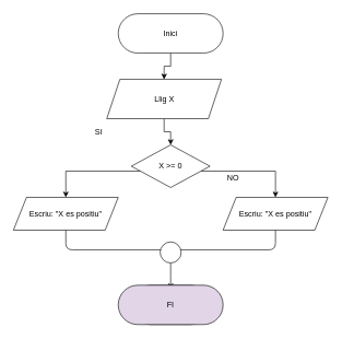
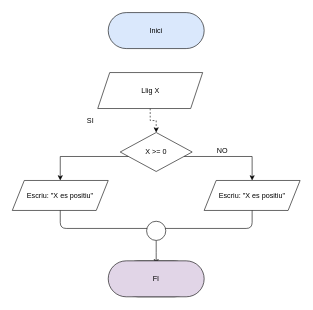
- <mxCell id="3" value="Inici" style="rounded=1;whiteSpace=wrap;html=1;arcSize=50;" vertex="1" parent="1"><mxGeometry x="180" width="160" height="60" as="geometry" y="20" /></mxCell>
+ <mxCell id="3" value="Inici" style="rounded=1;whiteSpace=wrap;html=1;arcSize=50;fillColor=#dae8fc;" vertex="1" parent="1"><mxGeometry x="180" width="160" height="60" as="geometry" y="20" /></mxCell>
- <mxCell id="2" style="edgeStyle=orthogonalEdgeStyle;rounded=0;orthogonalLoop=1;jettySize=auto;html=1;" edge="1" parent="1" source="3" target="5"><mxGeometry relative="1" as="geometry"><mxPoint x="260" y="140" as="targetPoint" /></mxGeometry></mxCell>
- <mxCell id="4" style="edgeStyle=orthogonalEdgeStyle;rounded=0;orthogonalLoop=1;jettySize=auto;html=1;" edge="1" parent="1" source="5" target="8"><mxGeometry relative="1" as="geometry"><mxPoint x="260" y="230" as="targetPoint" /></mxGeometry></mxCell>
+ <mxCell id="4" style="edgeStyle=orthogonalEdgeStyle;rounded=0;orthogonalLoop=1;jettySize=auto;html=1;dashed=1;" edge="1" parent="1" source="5" target="8"><mxGeometry relative="1" as="geometry"><mxPoint x="260" y="230" as="targetPoint" /></mxGeometry></mxCell>
- <mxCell id="10" value="NO" style="text;html=1;align=center;verticalAlign=middle;resizable=0;points=[];autosize=1;strokeColor=none;fillColor=none;" vertex="1" parent="1"><mxGeometry x="340" y="260" width="30" height="20" as="geometry" /></mxCell>
+ <mxCell id="10" value="NO" style="text;html=1;align=center;verticalAlign=middle;resizable=0;points=[];autosize=1;strokeColor=none;fillColor=none;" vertex="1" parent="1"><mxGeometry x="355" y="240" width="30" height="20" as="geometry" /></mxCell>
